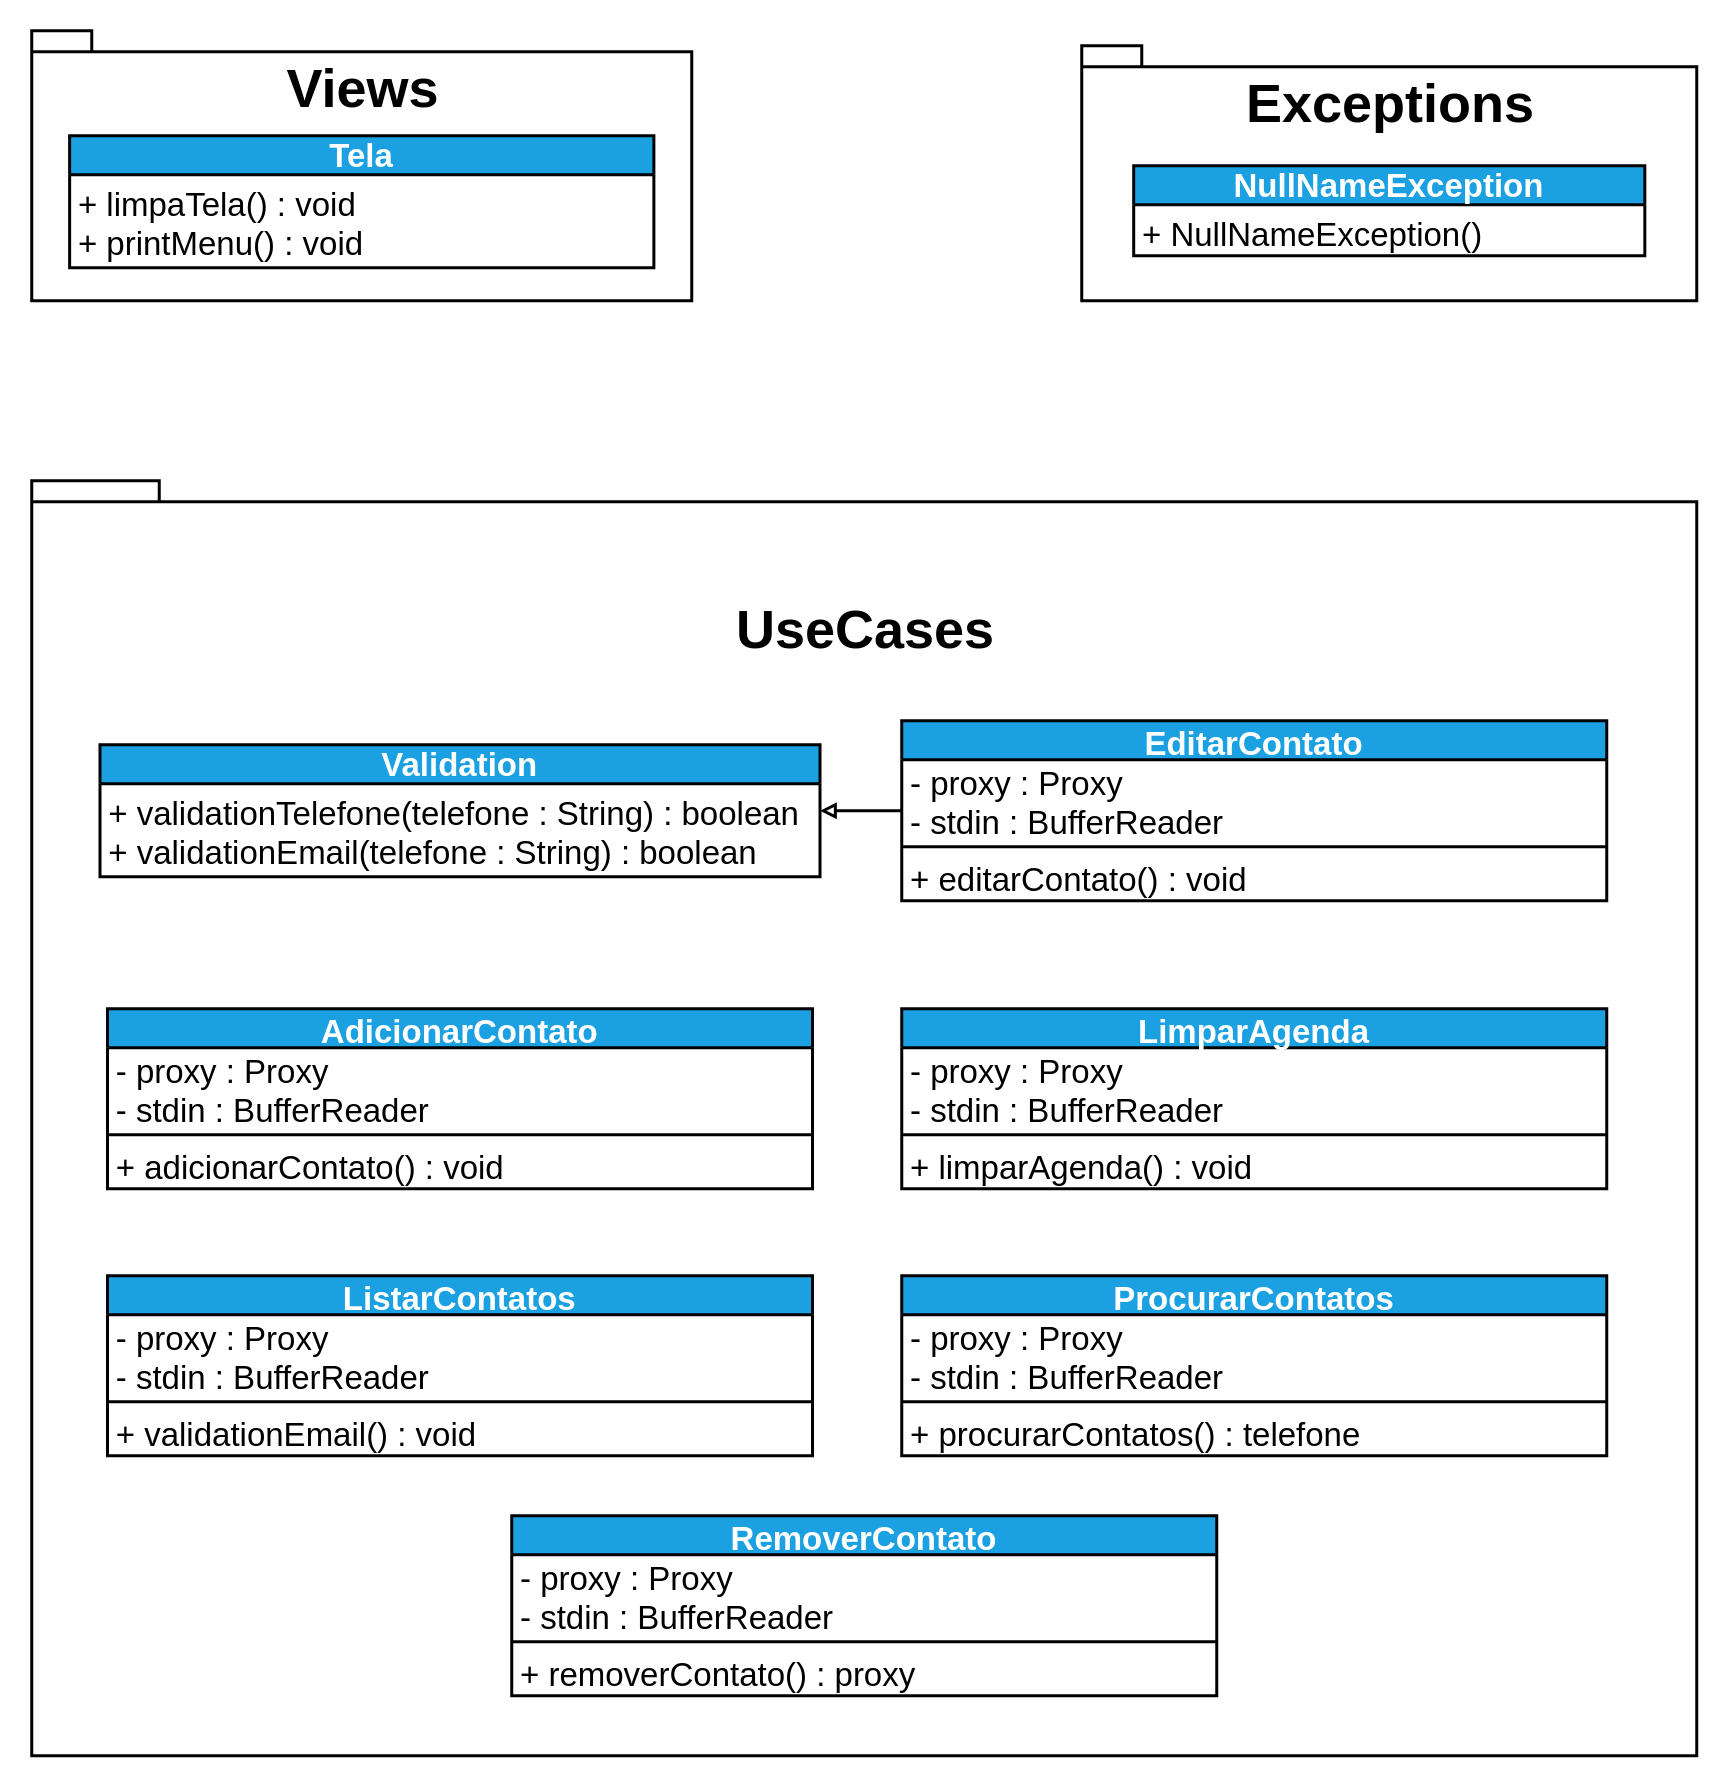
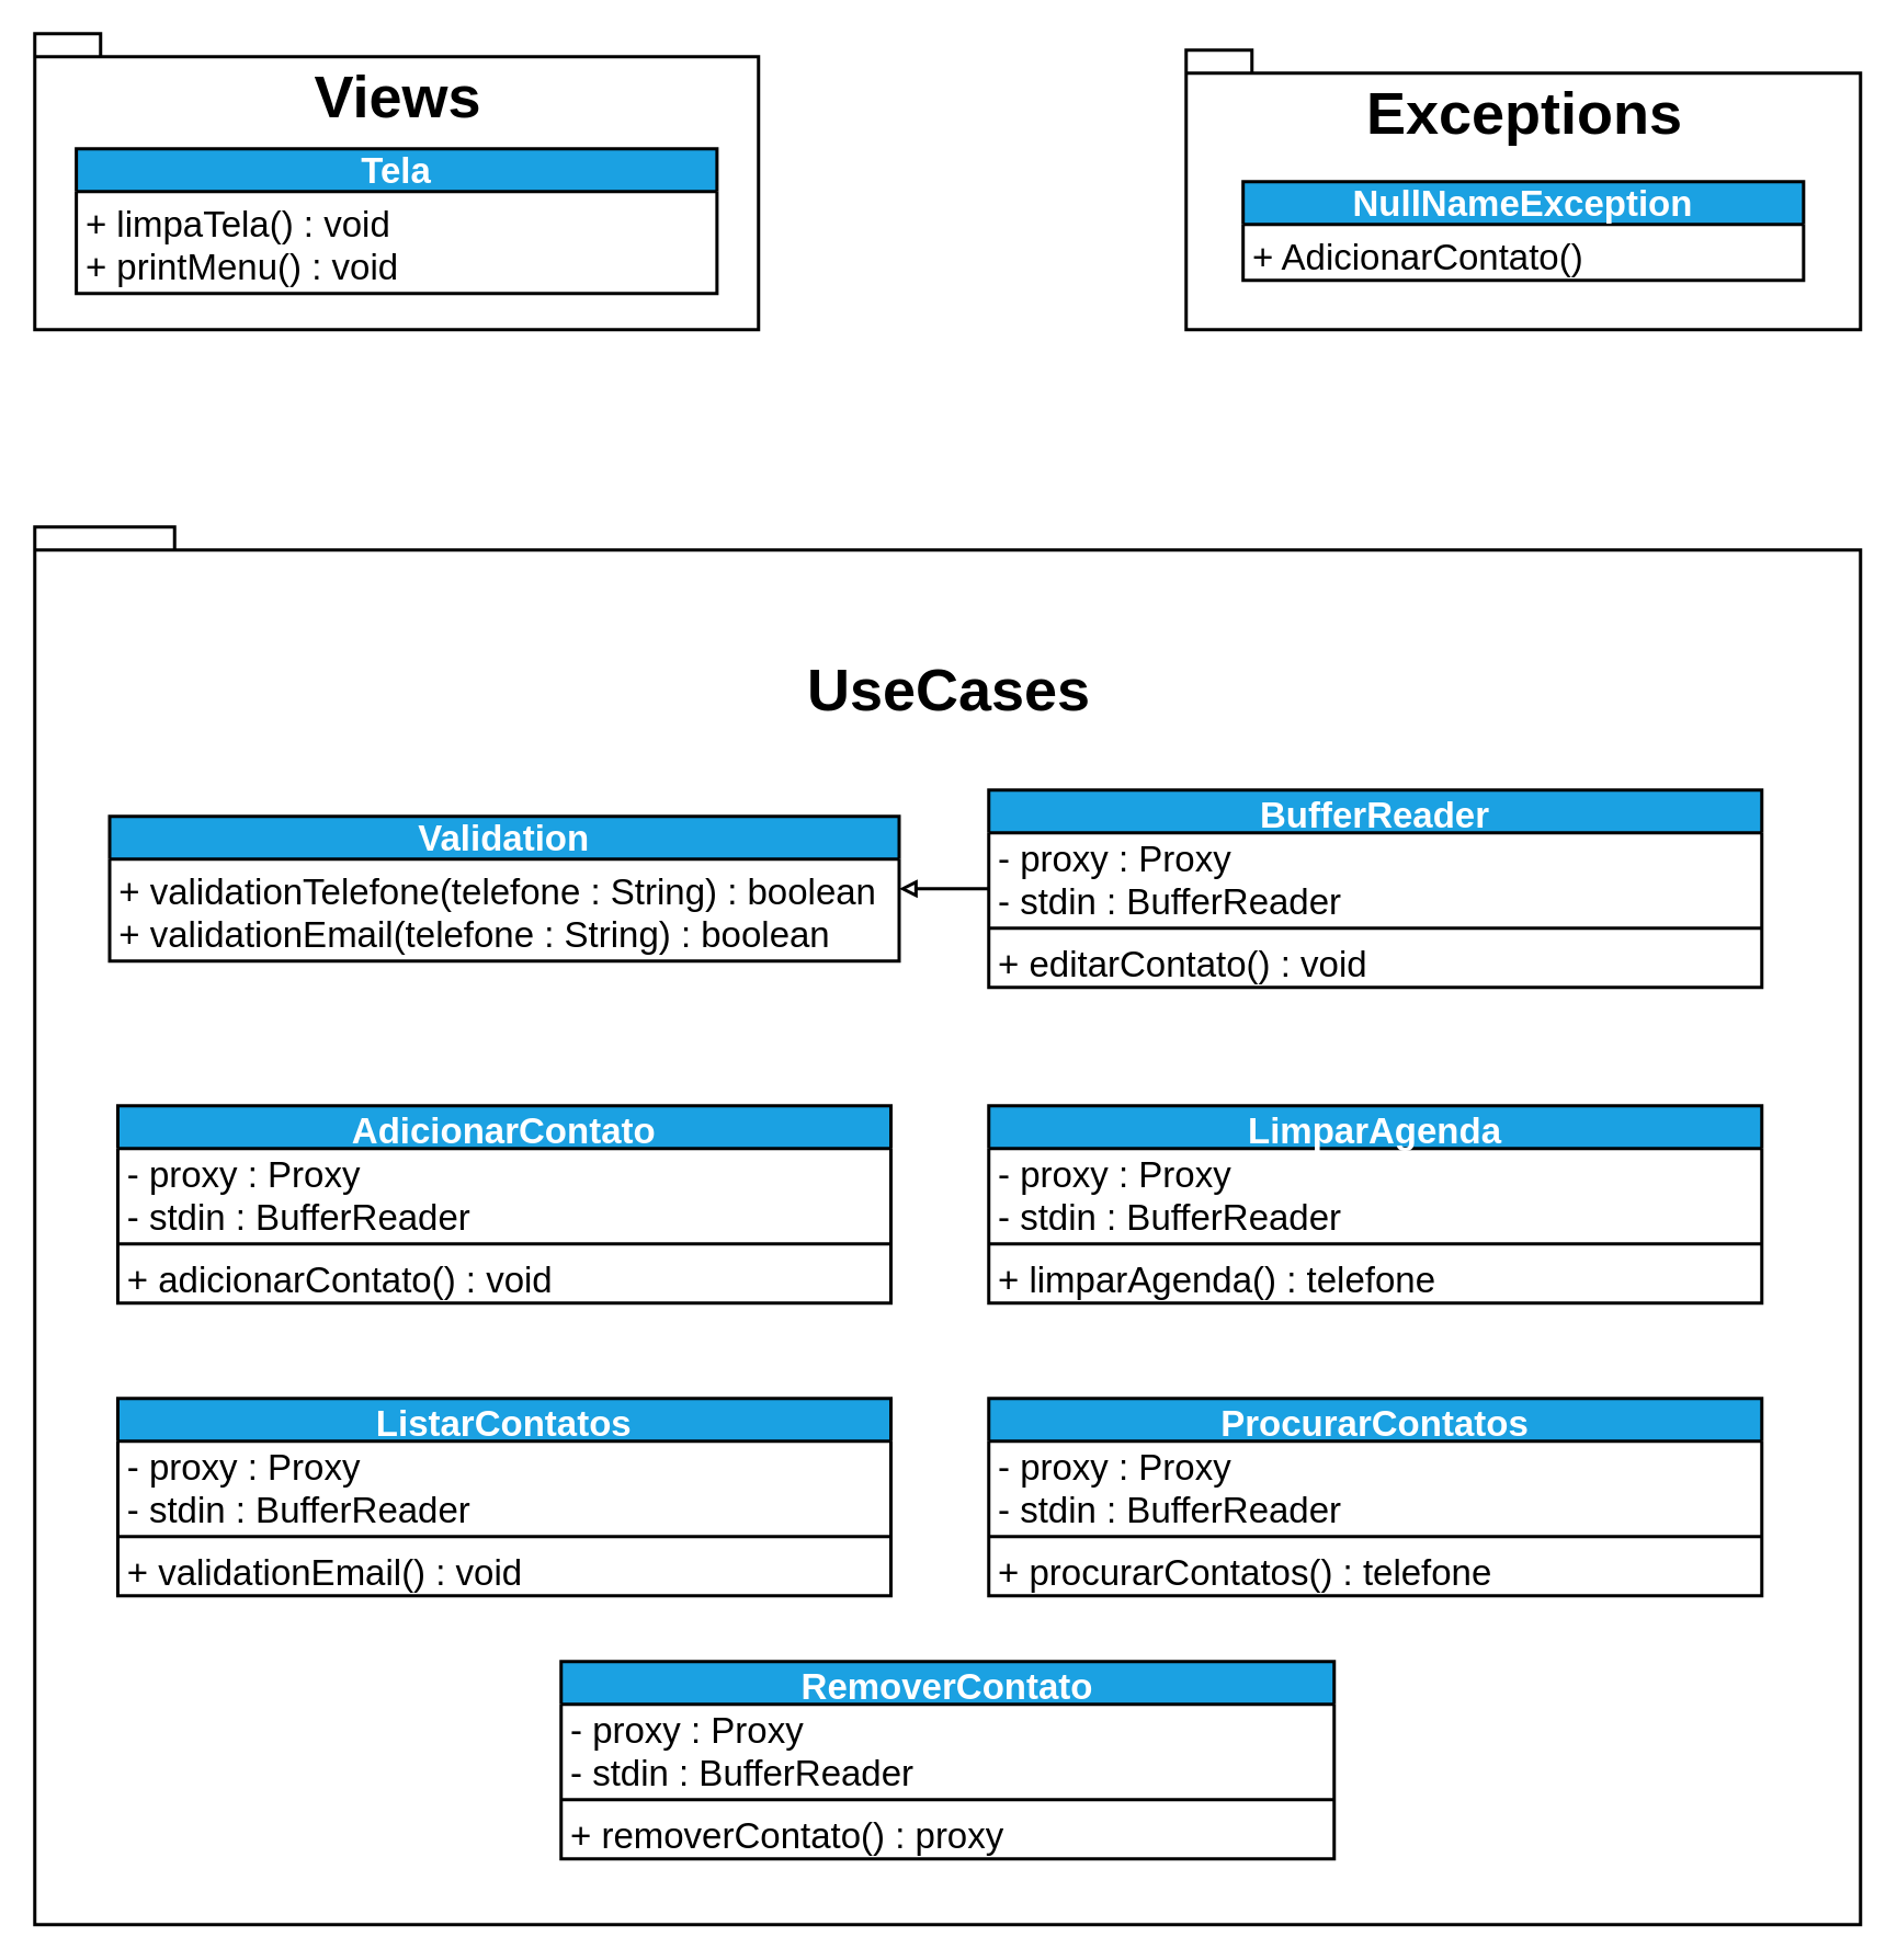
- <mxCell id="35" value="+ NullNameException()" style="text;strokeColor=none;fillColor=none;align=left;verticalAlign=top;spacingLeft=4;spacingRight=4;overflow=hidden;rotatable=0;points=[[0,0.5],[1,0.5]];portConstraint=eastwest;fontSize=22;strokeWidth=2;" parent="34" vertex="1"><mxGeometry y="26" width="340.75" height="34" as="geometry" /></mxCell>
+ <mxCell id="35" value="+ AdicionarContato()" style="text;strokeColor=none;fillColor=none;align=left;verticalAlign=top;spacingLeft=4;spacingRight=4;overflow=hidden;rotatable=0;points=[[0,0.5],[1,0.5]];portConstraint=eastwest;fontSize=22;strokeWidth=2;" parent="34" vertex="1"><mxGeometry y="26" width="340.75" height="34" as="geometry" /></mxCell>
- <mxCell id="13" value="EditarContato" style="swimlane;fontStyle=1;align=center;verticalAlign=middle;childLayout=stackLayout;horizontal=1;startSize=26;horizontalStack=0;resizeParent=1;resizeParentMax=0;resizeLast=0;collapsible=1;marginBottom=0;fontSize=22;strokeColor=#000000;strokeWidth=2;fillColor=#1ba1e2;fontColor=#ffffff;" parent="1" vertex="1"><mxGeometry x="600.5" y="480" width="470" height="120" as="geometry" /></mxCell>
+ <mxCell id="13" value="BufferReader" style="swimlane;fontStyle=1;align=center;verticalAlign=middle;childLayout=stackLayout;horizontal=1;startSize=26;horizontalStack=0;resizeParent=1;resizeParentMax=0;resizeLast=0;collapsible=1;marginBottom=0;fontSize=22;strokeColor=#000000;strokeWidth=2;fillColor=#1ba1e2;fontColor=#ffffff;" parent="1" vertex="1"><mxGeometry x="600.5" y="480" width="470" height="120" as="geometry" /></mxCell>
- <mxCell id="20" value="+ limparAgenda() : void" style="text;strokeColor=none;fillColor=none;align=left;verticalAlign=middle;spacingLeft=4;spacingRight=4;overflow=hidden;rotatable=0;points=[[0,0.5],[1,0.5]];portConstraint=eastwest;fontSize=22;" parent="17" vertex="1"><mxGeometry y="88" width="470" height="32" as="geometry" /></mxCell>
+ <mxCell id="20" value="+ limparAgenda() : telefone" style="text;strokeColor=none;fillColor=none;align=left;verticalAlign=middle;spacingLeft=4;spacingRight=4;overflow=hidden;rotatable=0;points=[[0,0.5],[1,0.5]];portConstraint=eastwest;fontSize=22;" parent="17" vertex="1"><mxGeometry y="88" width="470" height="32" as="geometry" /></mxCell>
